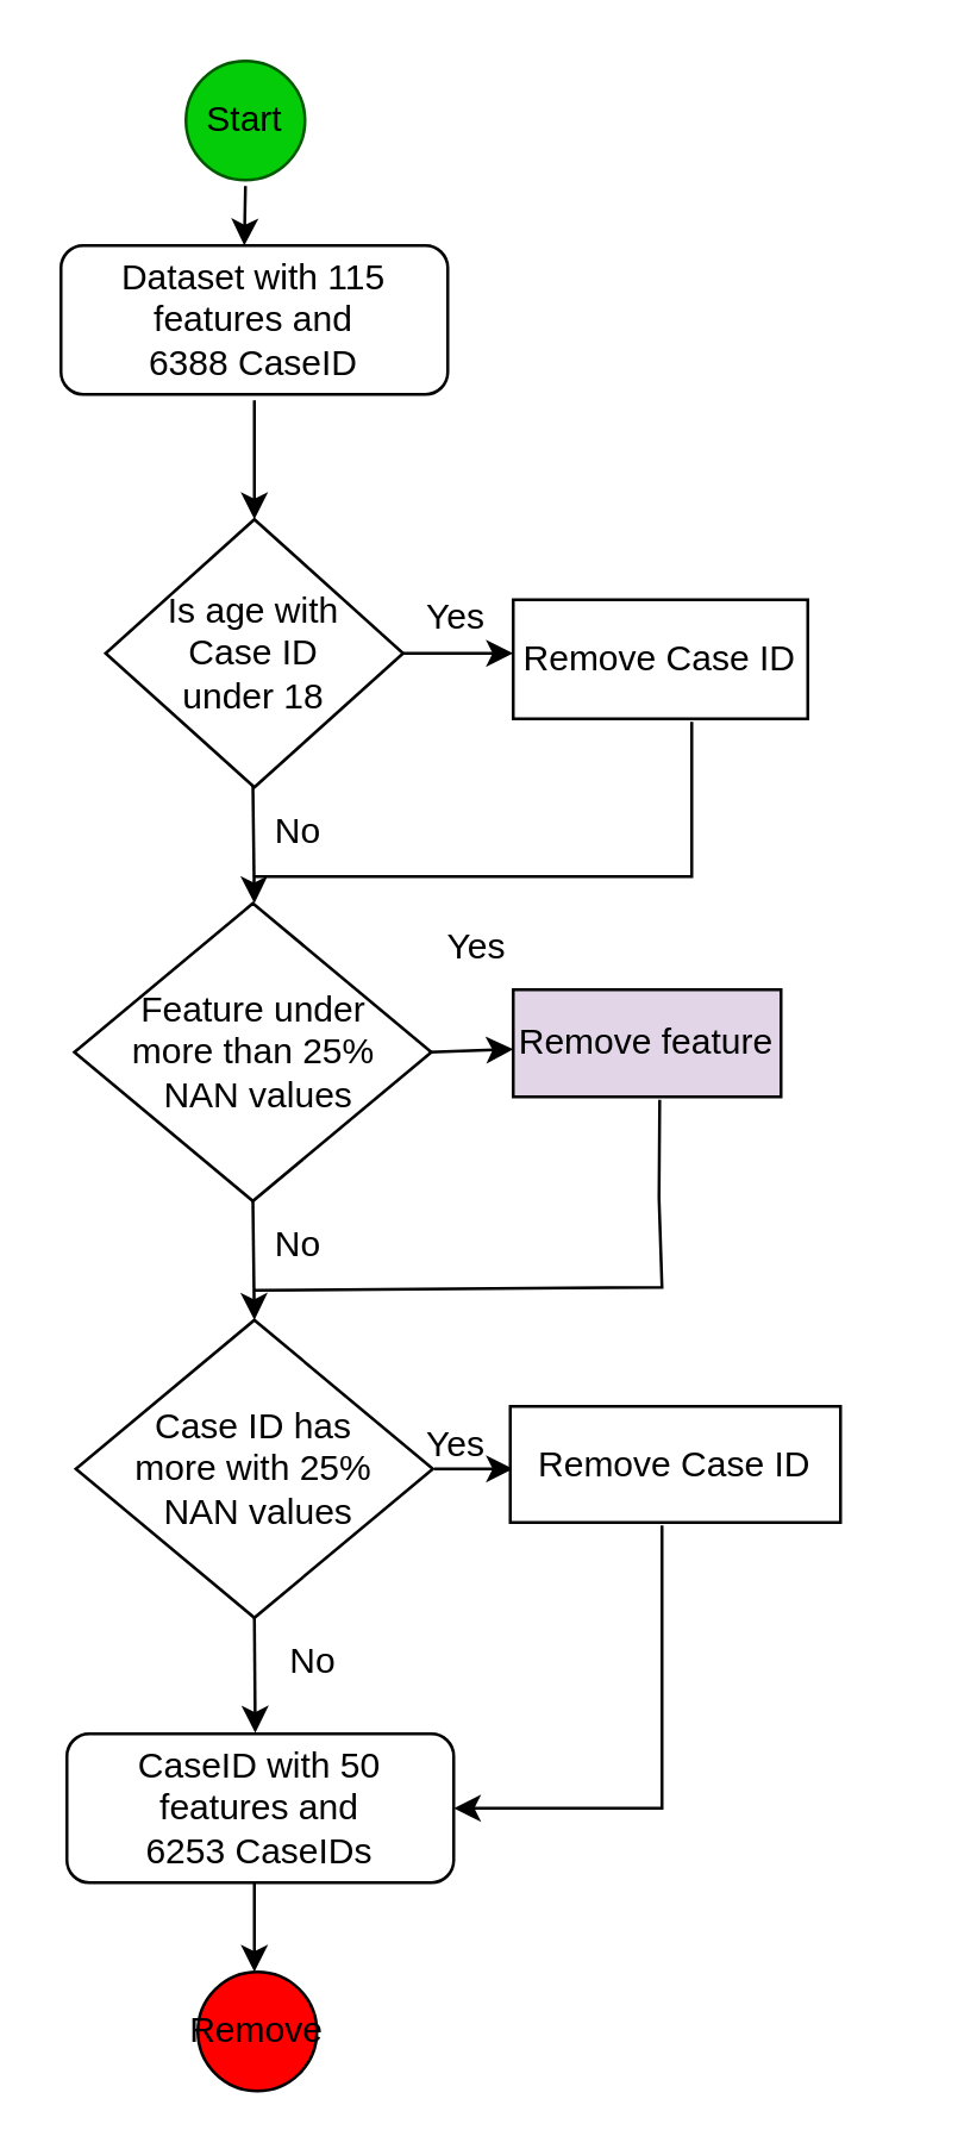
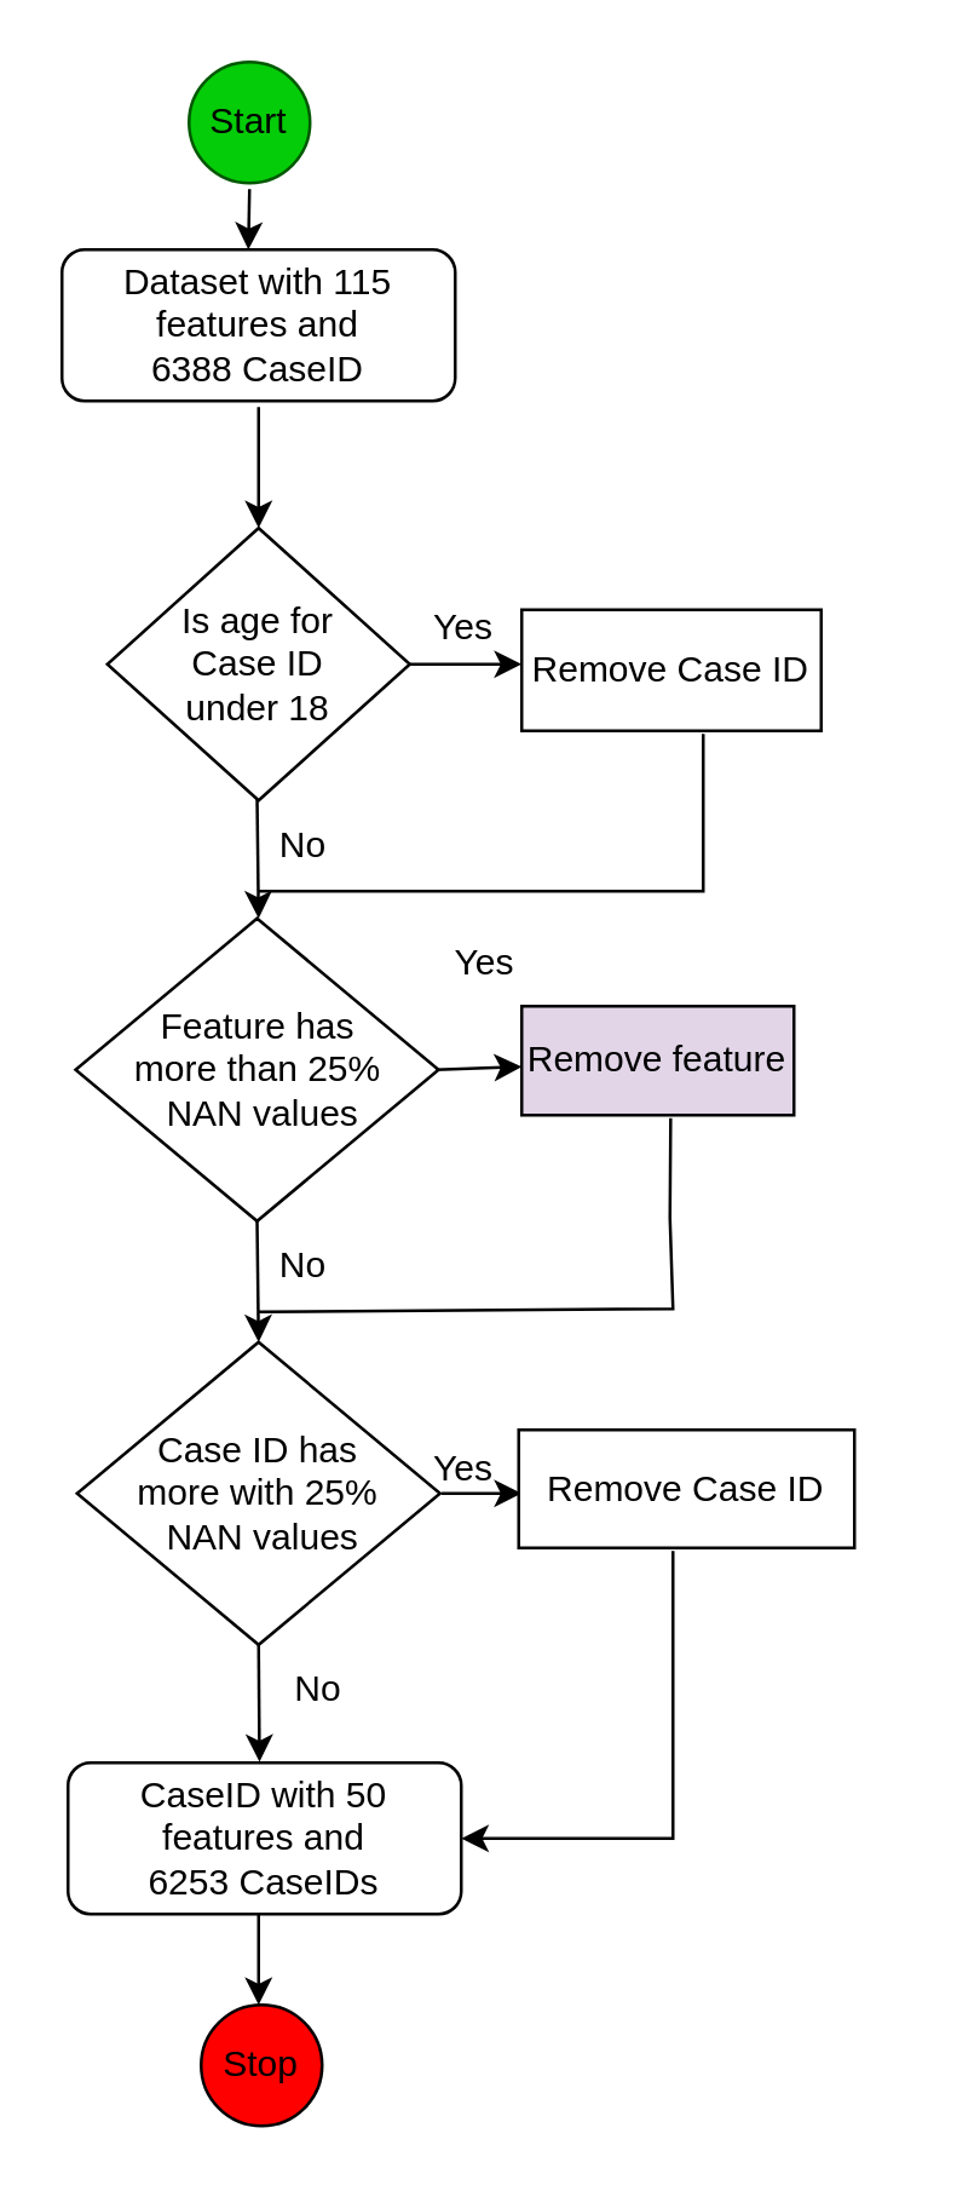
- <mxCell id="10" value="Is age with &lt;br&gt;Case ID &lt;br&gt;under 18" style="rhombus;whiteSpace=wrap;html=1;" vertex="1" parent="1"><mxGeometry x="35" y="174" width="100" height="90" as="geometry" /></mxCell>
+ <mxCell id="10" value="Is age for &lt;br&gt;Case ID &lt;br&gt;under 18" style="rhombus;whiteSpace=wrap;html=1;" vertex="1" parent="1"><mxGeometry x="35" y="174" width="100" height="90" as="geometry" /></mxCell>
- <mxCell id="5" value="Feature under &lt;br&gt;more than 25%&lt;br&gt;&amp;nbsp;NAN values" style="rhombus;whiteSpace=wrap;html=1;" vertex="1" parent="1"><mxGeometry x="24.5" y="303" width="120" height="100" as="geometry" /></mxCell>
+ <mxCell id="5" value="Feature has &lt;br&gt;more than 25%&lt;br&gt;&amp;nbsp;NAN values" style="rhombus;whiteSpace=wrap;html=1;" vertex="1" parent="1"><mxGeometry x="24.5" y="303" width="120" height="100" as="geometry" /></mxCell>
- <mxCell id="24" value="Remove" style="ellipse;whiteSpace=wrap;html=1;aspect=fixed;fillColor=#ff0000;" vertex="1" parent="1"><mxGeometry x="66" y="662" width="40" height="40" as="geometry" /></mxCell>
+ <mxCell id="24" value="Stop" style="ellipse;whiteSpace=wrap;html=1;aspect=fixed;fillColor=#ff0000;" vertex="1" parent="1"><mxGeometry x="66" y="662" width="40" height="40" as="geometry" /></mxCell>
